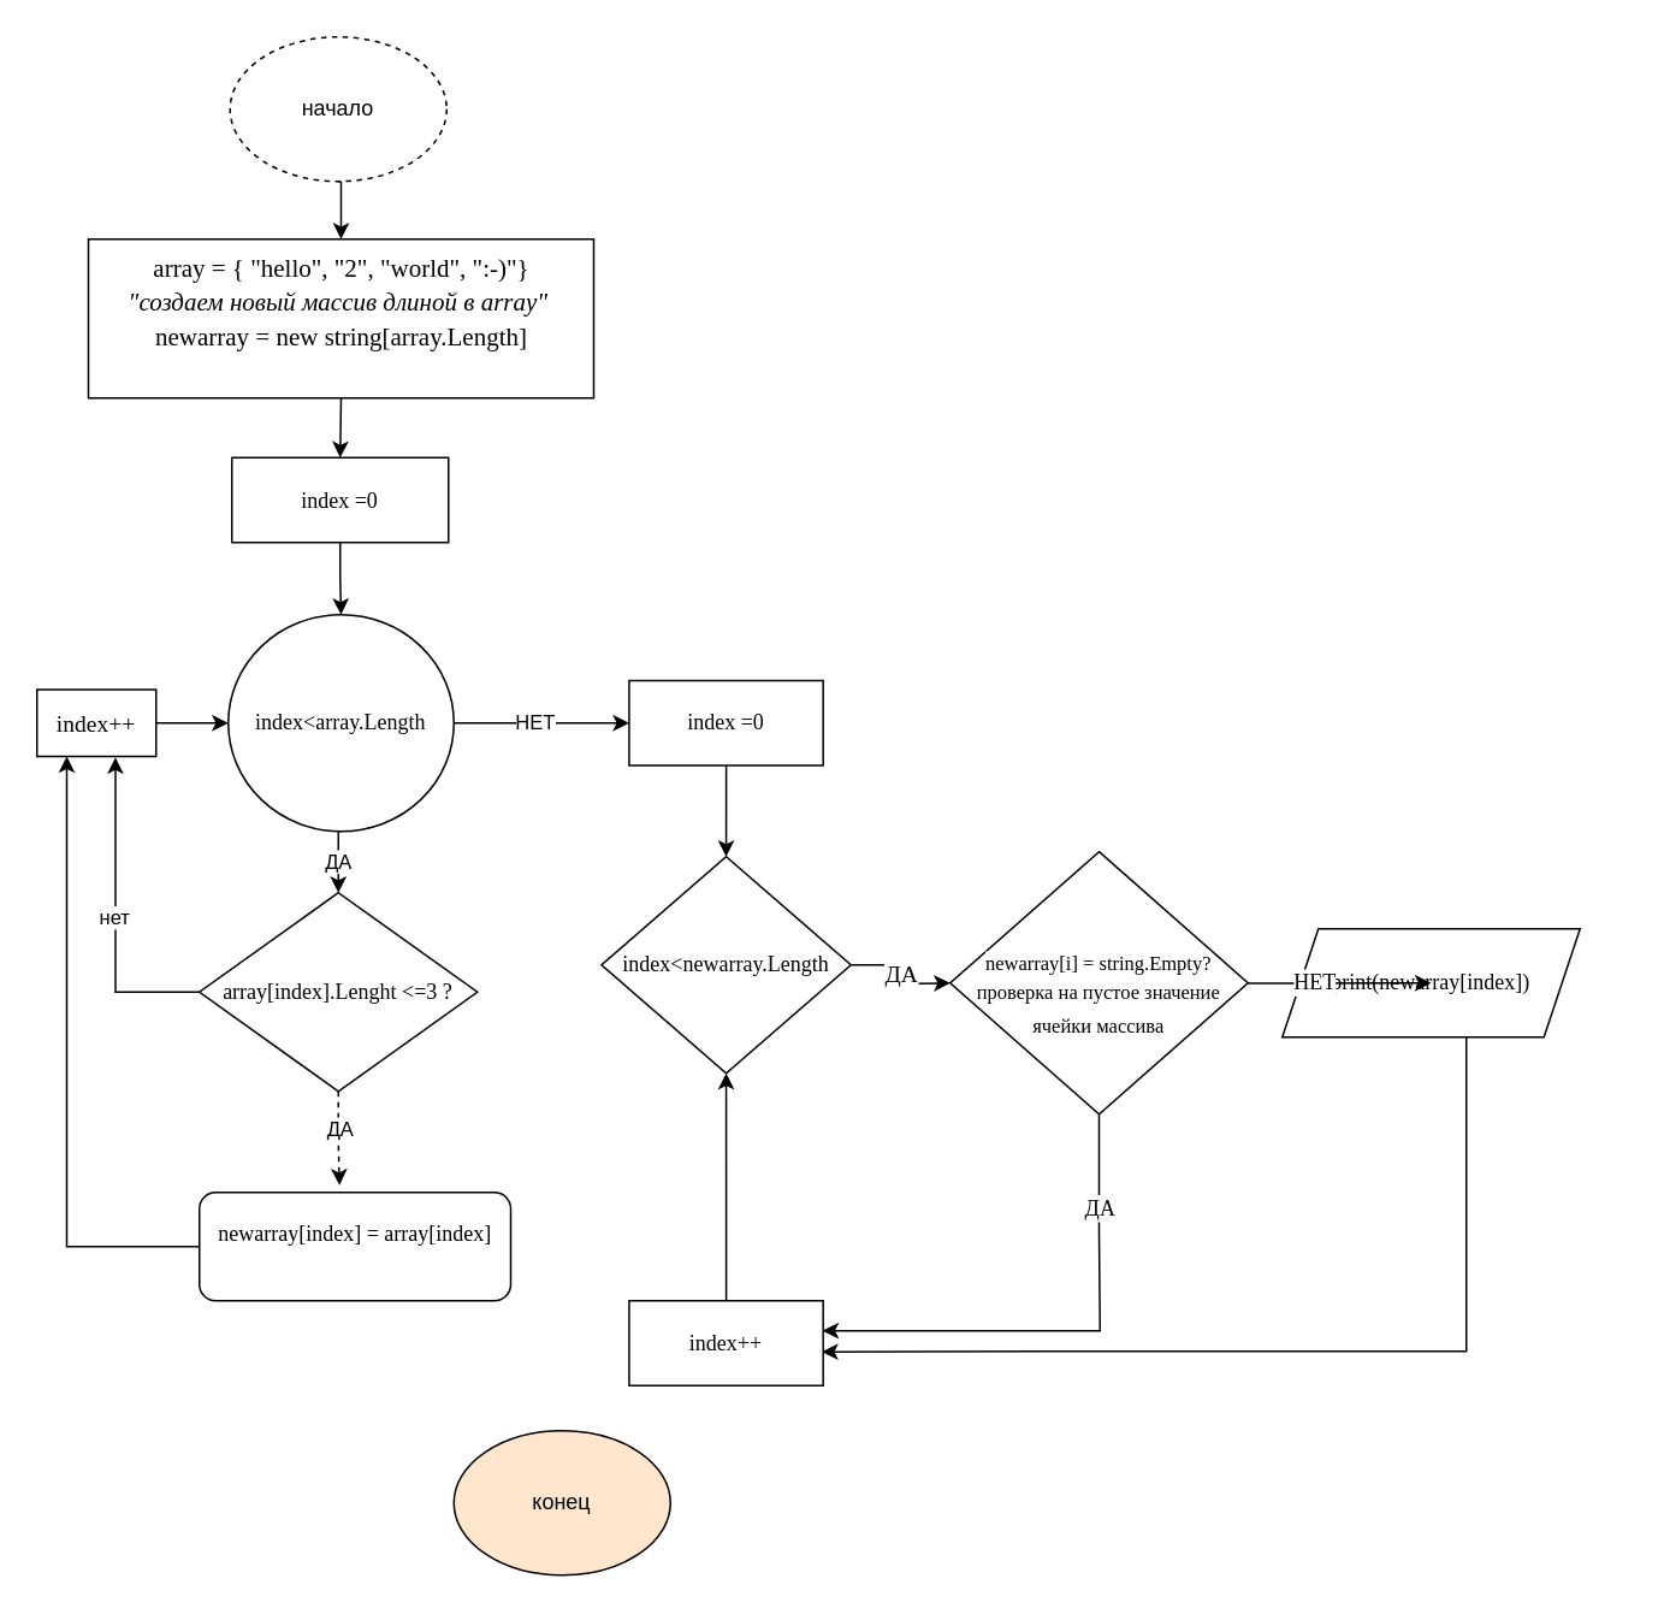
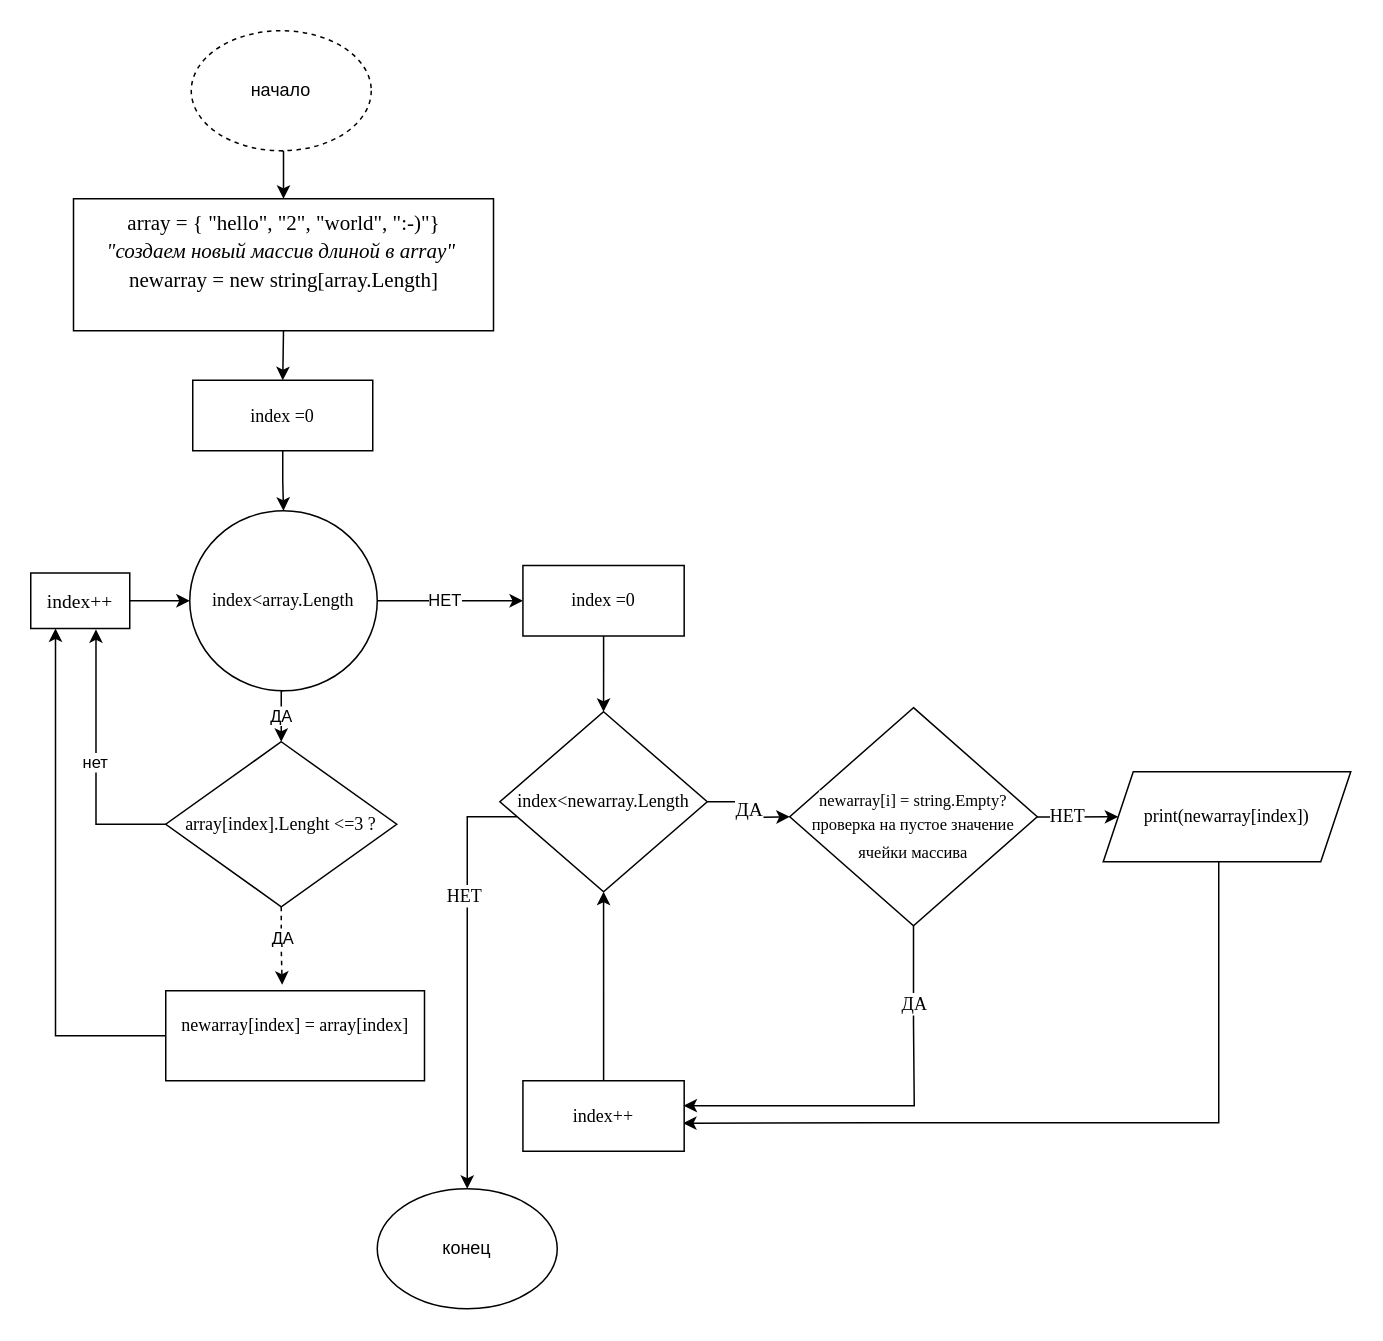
- <mxCell id="12" value="&lt;font style=&quot;vertical-align: inherit;&quot;&gt;&lt;font style=&quot;vertical-align: inherit;&quot;&gt;&lt;font style=&quot;vertical-align: inherit;&quot;&gt;&lt;font style=&quot;vertical-align: inherit;&quot;&gt;&lt;font face=&quot;Times New Roman&quot;&gt;print(newarray[index])&lt;/font&gt;&lt;br&gt;&lt;/font&gt;&lt;/font&gt;&lt;/font&gt;&lt;/font&gt;" style="shape=parallelogram;perimeter=parallelogramPerimeter;whiteSpace=wrap;html=1;fixedSize=1;" parent="1" vertex="1"><mxGeometry x="710" y="514" width="165" height="60" as="geometry" /></mxCell>
+ <mxCell id="12" value="&lt;font style=&quot;vertical-align: inherit;&quot;&gt;&lt;font style=&quot;vertical-align: inherit;&quot;&gt;&lt;font style=&quot;vertical-align: inherit;&quot;&gt;&lt;font style=&quot;vertical-align: inherit;&quot;&gt;&lt;font face=&quot;Times New Roman&quot;&gt;print(newarray[index])&lt;/font&gt;&lt;br&gt;&lt;/font&gt;&lt;/font&gt;&lt;/font&gt;&lt;/font&gt;" style="shape=parallelogram;perimeter=parallelogramPerimeter;whiteSpace=wrap;html=1;fixedSize=1;" parent="1" vertex="1"><mxGeometry x="735" y="514" width="165" height="60" as="geometry" /></mxCell>
+ <mxCell id="24" style="edgeStyle=orthogonalEdgeStyle;rounded=0;orthogonalLoop=1;jettySize=auto;html=1;entryX=0.5;entryY=0;entryDx=0;entryDy=0;fontFamily=Times New Roman;fontSize=12;fontColor=#000000;" parent="1" source="26" target="4" edge="1"><mxGeometry relative="1" as="geometry"><Array as="points"><mxPoint x="311" y="544" /></Array></mxGeometry></mxCell>
+ <mxCell id="25" value="НЕТ" style="edgeLabel;html=1;align=center;verticalAlign=middle;resizable=0;points=[];fontSize=12;fontFamily=Times New Roman;fontColor=#000000;" parent="24" vertex="1" connectable="0"><mxGeometry x="-0.392" y="-3" relative="1" as="geometry"><mxPoint as="offset" /></mxGeometry></mxCell>
- <mxCell id="20" value="&lt;font face=&quot;Times New Roman&quot; style=&quot;font-size: 12px;&quot;&gt;&lt;span style=&quot;background-color: rgb(255, 255, 255);&quot;&gt;&lt;font style=&quot;font-size: 12px;&quot;&gt;newarray&lt;/font&gt;&lt;/span&gt;&lt;span style=&quot;background-color: rgb(255, 255, 255);&quot;&gt;[index] = array[index]&lt;br&gt;&lt;/span&gt;&lt;/font&gt;&lt;span style=&quot;font-family: &amp;quot;Times New Roman&amp;quot;; background-color: rgb(255, 255, 255);&quot;&gt;&lt;font style=&quot;font-size: 12px;&quot;&gt;&lt;br&gt;&lt;/font&gt;&lt;/span&gt;" style="whiteSpace=wrap;html=1;rounded=1;" parent="1" vertex="1"><mxGeometry x="110" y="660" width="172.5" height="60" as="geometry" /></mxCell>
+ <mxCell id="20" value="&lt;font face=&quot;Times New Roman&quot; style=&quot;font-size: 12px;&quot;&gt;&lt;span style=&quot;background-color: rgb(255, 255, 255);&quot;&gt;&lt;font style=&quot;font-size: 12px;&quot;&gt;newarray&lt;/font&gt;&lt;/span&gt;&lt;span style=&quot;background-color: rgb(255, 255, 255);&quot;&gt;[index] = array[index]&lt;br&gt;&lt;/span&gt;&lt;/font&gt;&lt;span style=&quot;font-family: &amp;quot;Times New Roman&amp;quot;; background-color: rgb(255, 255, 255);&quot;&gt;&lt;font style=&quot;font-size: 12px;&quot;&gt;&lt;br&gt;&lt;/font&gt;&lt;/span&gt;" style="rounded=0;whiteSpace=wrap;html=1;" parent="1" vertex="1"><mxGeometry x="110" y="660" width="172.5" height="60" as="geometry" /></mxCell>
- <mxCell id="4" value="&lt;font style=&quot;vertical-align: inherit;&quot;&gt;&lt;font style=&quot;vertical-align: inherit;&quot;&gt;конец&lt;/font&gt;&lt;/font&gt;" style="ellipse;whiteSpace=wrap;html=1;fillColor=#ffe6cc;" parent="1" vertex="1"><mxGeometry x="251" y="792" width="120" height="80" as="geometry" /></mxCell>
+ <mxCell id="4" value="&lt;font style=&quot;vertical-align: inherit;&quot;&gt;&lt;font style=&quot;vertical-align: inherit;&quot;&gt;конец&lt;/font&gt;&lt;/font&gt;" style="ellipse;whiteSpace=wrap;html=1;" parent="1" vertex="1"><mxGeometry x="251" y="792" width="120" height="80" as="geometry" /></mxCell>
